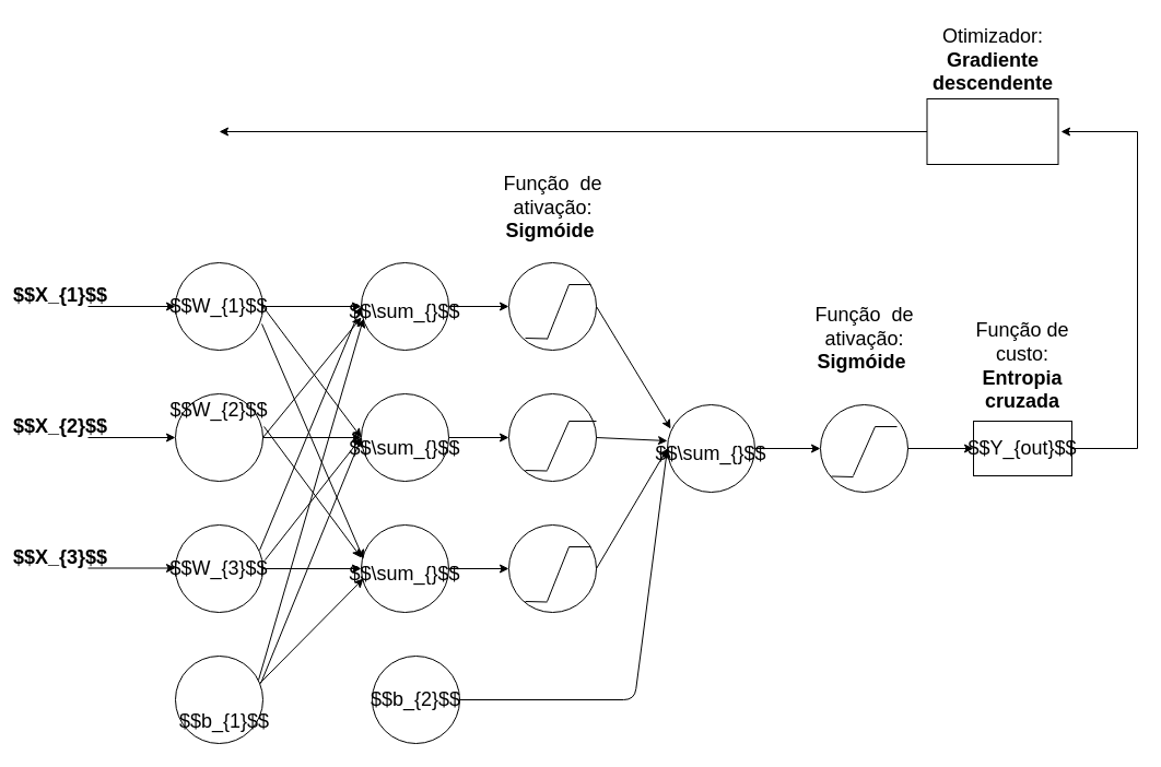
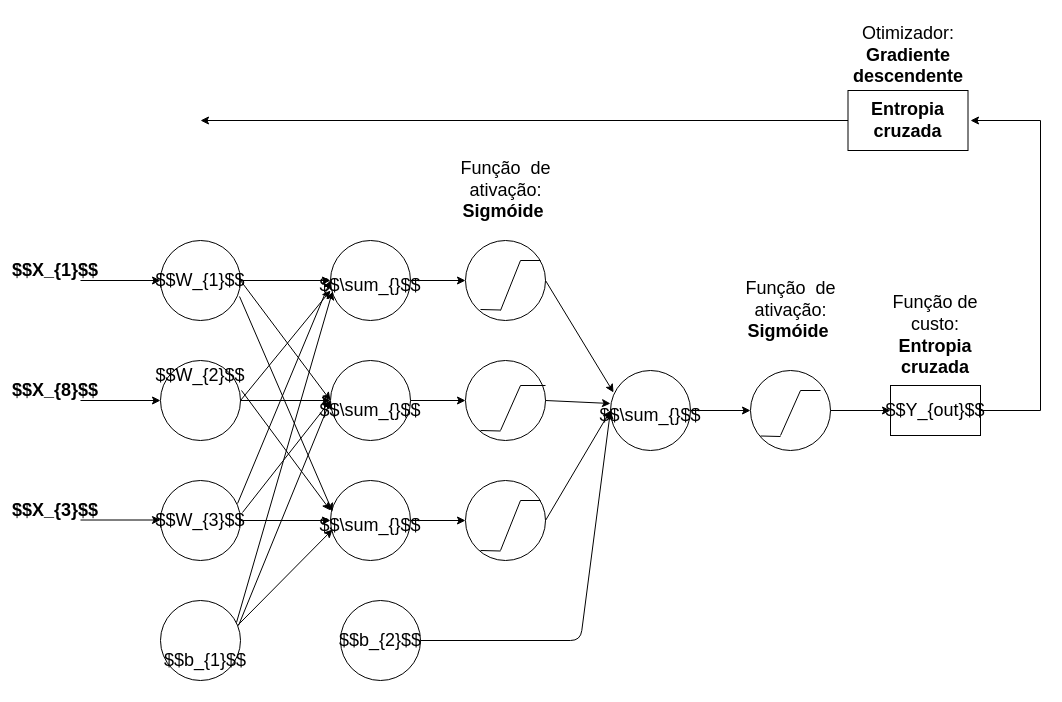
+ <mxCell id="63" value="&lt;span style=&quot;font-size: 18px&quot;&gt;&lt;b&gt;Entropia cruzada&lt;/b&gt;&lt;/span&gt;" style="text;html=1;strokeColor=none;fillColor=none;align=center;verticalAlign=middle;whiteSpace=wrap;rounded=0;" vertex="1" parent="1"><mxGeometry x="871.25" y="105" width="72.5" height="30" as="geometry" /></mxCell>
- <mxCell id="73" value="&lt;font style=&quot;font-size: 18px&quot;&gt;&lt;b&gt;$$X_{2}$$&lt;/b&gt;&lt;/font&gt;" style="text;html=1;strokeColor=none;fillColor=none;align=center;verticalAlign=middle;whiteSpace=wrap;rounded=0;" vertex="1" parent="1"><mxGeometry x="20" y="370" width="70" height="40" as="geometry" /></mxCell>
+ <mxCell id="73" value="&lt;font style=&quot;font-size: 18px&quot;&gt;&lt;b&gt;$$X_{8}$$&lt;/b&gt;&lt;/font&gt;" style="text;html=1;strokeColor=none;fillColor=none;align=center;verticalAlign=middle;whiteSpace=wrap;rounded=0;" vertex="1" parent="1"><mxGeometry x="20" y="370" width="70" height="40" as="geometry" /></mxCell>
